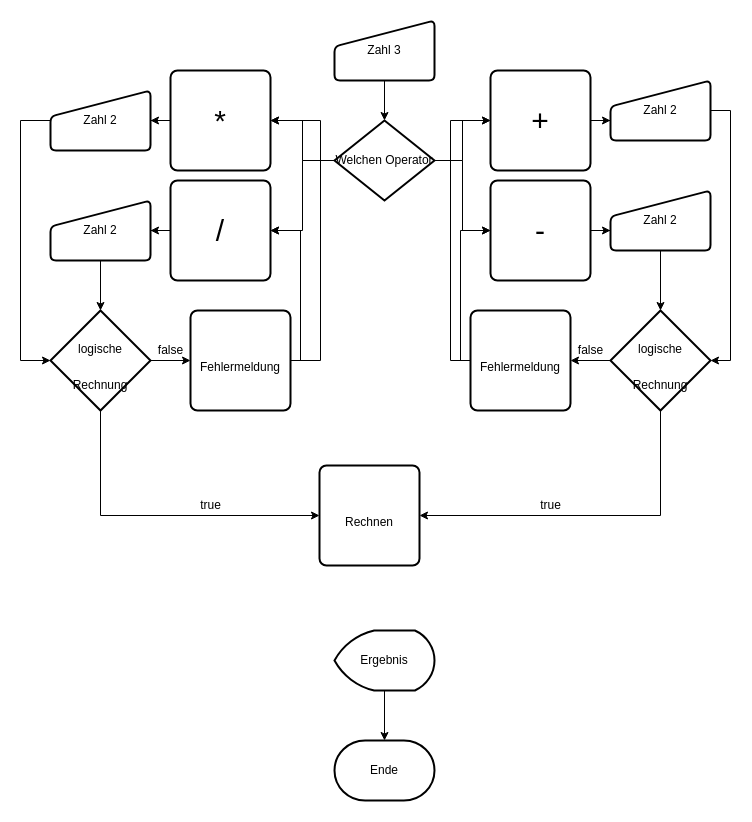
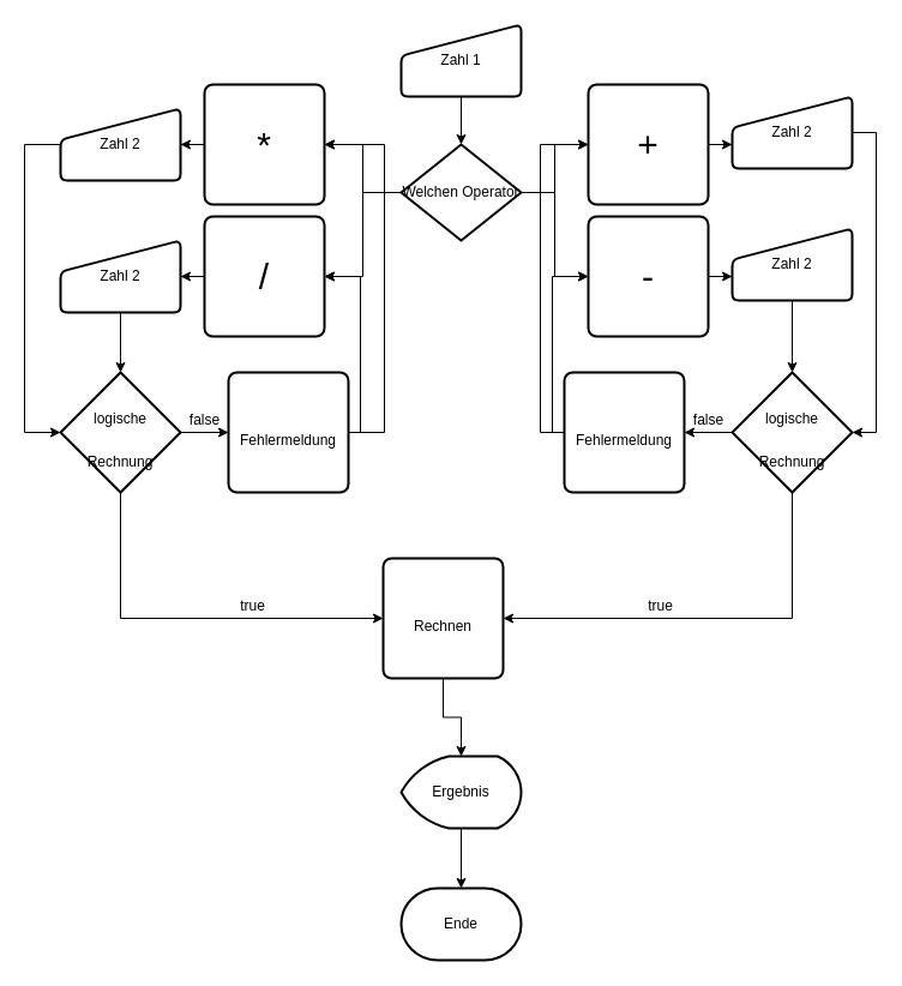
- <mxCell id="3" value="Zahl 3" style="html=1;strokeWidth=2;shape=manualInput;whiteSpace=wrap;rounded=1;size=26;arcSize=11;" parent="1" vertex="1"><mxGeometry x="334" y="20" width="100" height="60" as="geometry" /></mxCell>
+ <mxCell id="3" value="Zahl 1" style="html=1;strokeWidth=2;shape=manualInput;whiteSpace=wrap;rounded=1;size=26;arcSize=11;" parent="1" vertex="1"><mxGeometry x="334" y="20" width="100" height="60" as="geometry" /></mxCell>
+ <mxCell id="37" style="edgeStyle=orthogonalEdgeStyle;rounded=0;orthogonalLoop=1;jettySize=auto;html=1;" edge="1" parent="1" source="38" target="44"><mxGeometry relative="1" as="geometry" /></mxCell>
